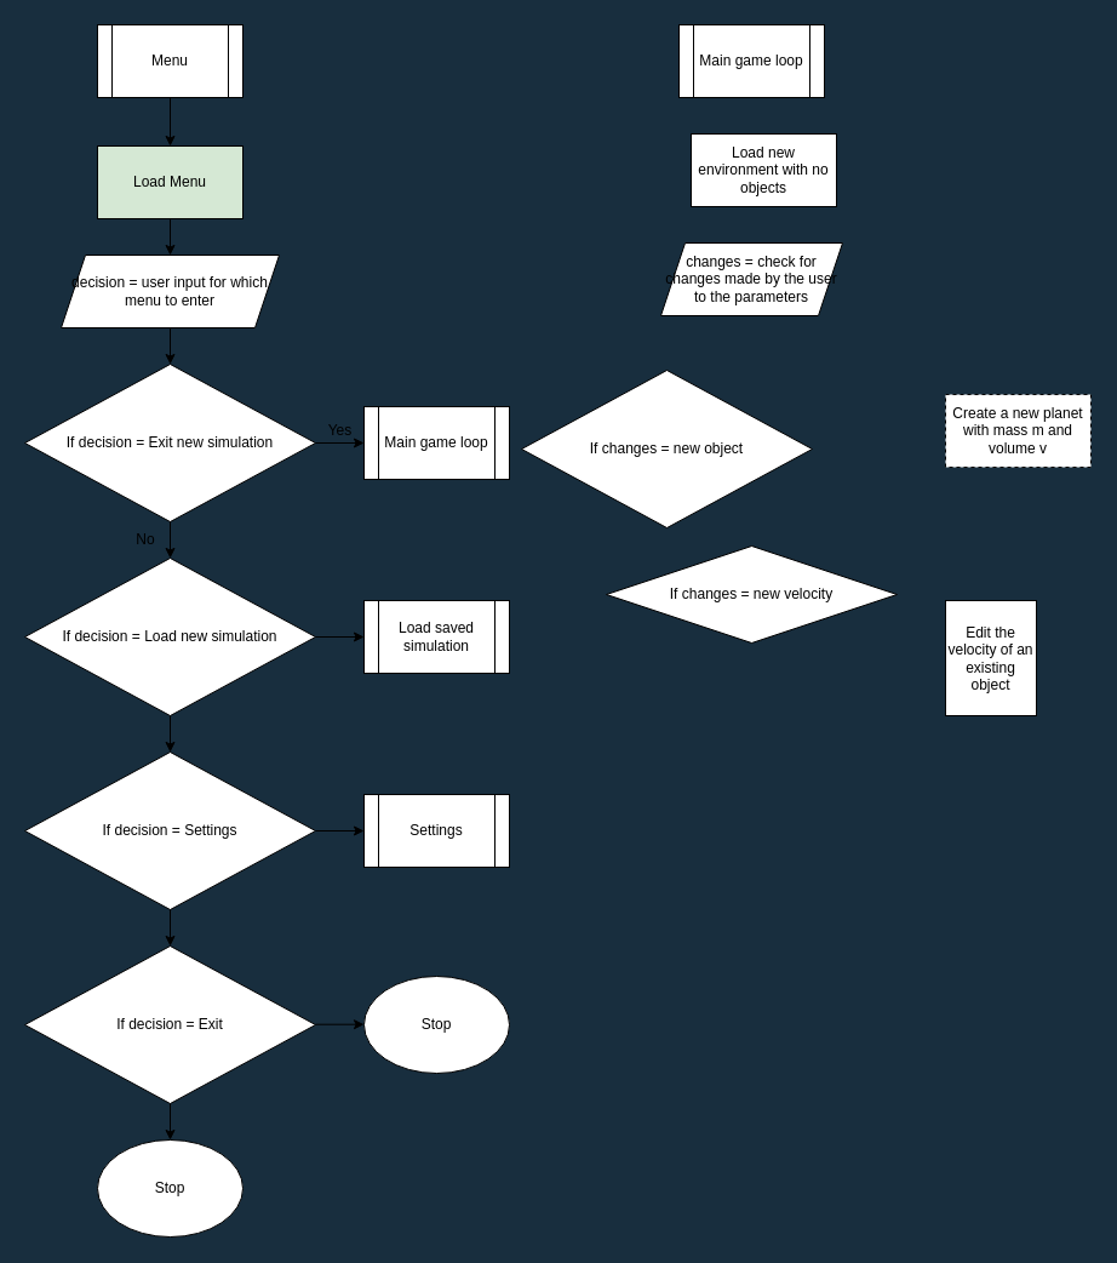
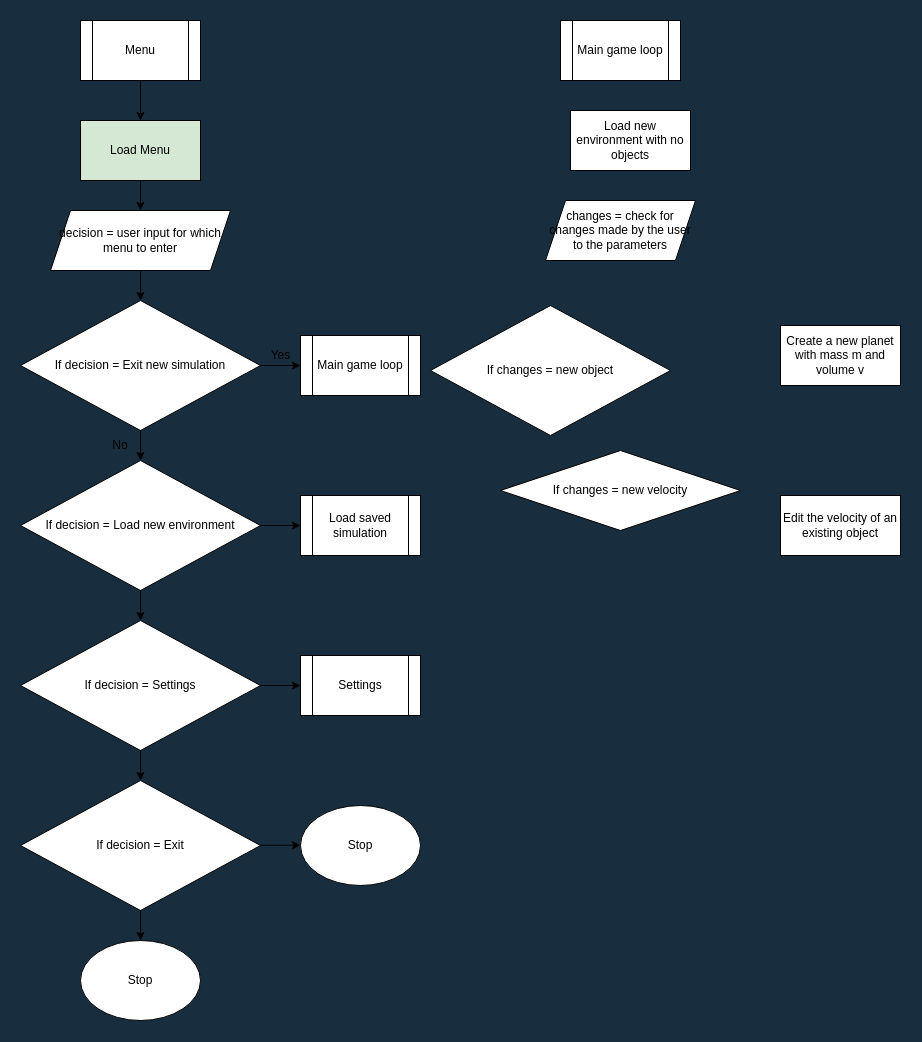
- <mxCell id="31" value="Create a new planet with mass m and volume v" style="rounded=0;whiteSpace=wrap;html=1;dashed=1;" parent="1" vertex="1"><mxGeometry x="780" y="325" width="120" height="60" as="geometry" /></mxCell>
+ <mxCell id="31" value="Create a new planet with mass m and volume v" style="rounded=0;whiteSpace=wrap;html=1;" parent="1" vertex="1"><mxGeometry x="780" y="325" width="120" height="60" as="geometry" /></mxCell>
- <mxCell id="13" value="If decision = Load new simulation" style="rhombus;whiteSpace=wrap;html=1;" parent="1" vertex="1"><mxGeometry x="20" y="460" width="240" height="130" as="geometry" /></mxCell>
+ <mxCell id="13" value="If decision = Load new environment" style="rhombus;whiteSpace=wrap;html=1;" parent="1" vertex="1"><mxGeometry x="20" y="460" width="240" height="130" as="geometry" /></mxCell>
- <mxCell id="33" value="Edit the velocity of an existing object" style="rounded=0;whiteSpace=wrap;html=1;" parent="1" vertex="1"><mxGeometry x="780" y="495" width="75" height="95" as="geometry" /></mxCell>
+ <mxCell id="33" value="Edit the velocity of an existing object" style="rounded=0;whiteSpace=wrap;html=1;" parent="1" vertex="1"><mxGeometry x="780" y="495" width="120" height="60" as="geometry" /></mxCell>
